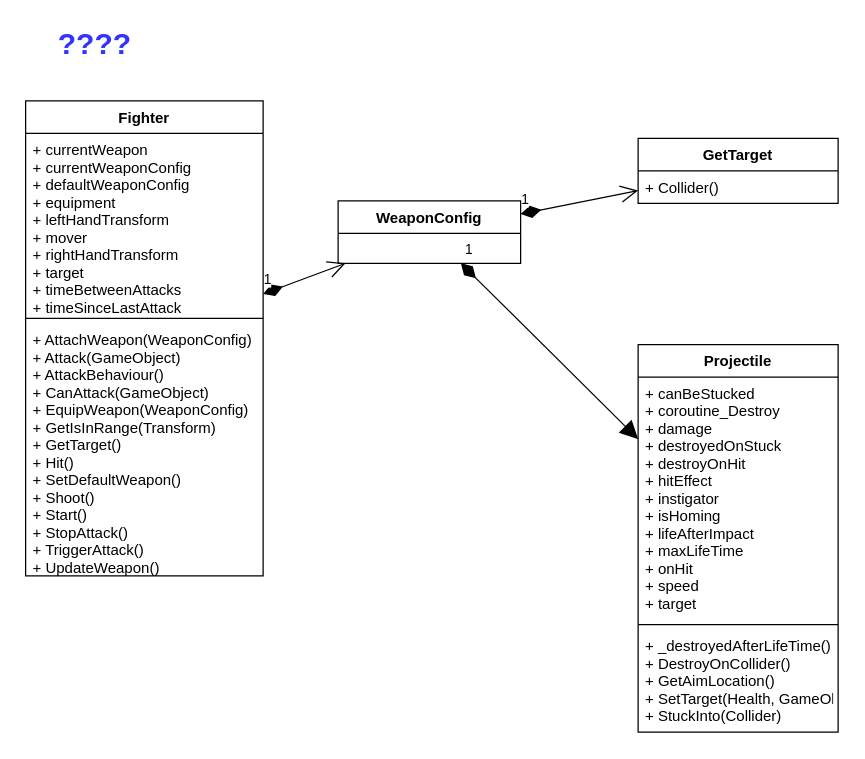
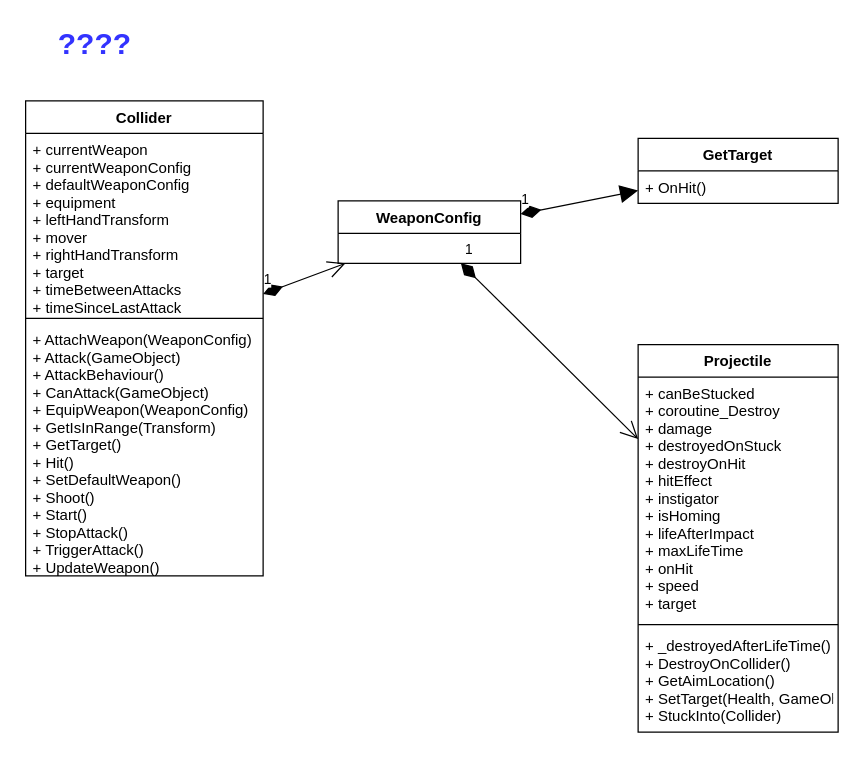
- <mxCell id="5" value="Fighter" style="swimlane;fontStyle=1;align=center;verticalAlign=top;childLayout=stackLayout;horizontal=1;startSize=26;horizontalStack=0;resizeParent=1;resizeParentMax=0;resizeLast=0;collapsible=1;marginBottom=0;" vertex="1" parent="1"><mxGeometry x="20" y="80" width="190" height="380" as="geometry" /></mxCell>
+ <mxCell id="5" value="Collider" style="swimlane;fontStyle=1;align=center;verticalAlign=top;childLayout=stackLayout;horizontal=1;startSize=26;horizontalStack=0;resizeParent=1;resizeParentMax=0;resizeLast=0;collapsible=1;marginBottom=0;" vertex="1" parent="1"><mxGeometry x="20" y="80" width="190" height="380" as="geometry" /></mxCell>
- <mxCell id="11" value="+ Collider()" style="text;strokeColor=none;fillColor=none;align=left;verticalAlign=top;spacingLeft=4;spacingRight=4;overflow=hidden;rotatable=0;points=[[0,0.5],[1,0.5]];portConstraint=eastwest;" parent="10" vertex="1"><mxGeometry y="26" width="160" height="26" as="geometry" /></mxCell>
+ <mxCell id="11" value="+ OnHit()" style="text;strokeColor=none;fillColor=none;align=left;verticalAlign=top;spacingLeft=4;spacingRight=4;overflow=hidden;rotatable=0;points=[[0,0.5],[1,0.5]];portConstraint=eastwest;" parent="10" vertex="1"><mxGeometry y="26" width="160" height="26" as="geometry" /></mxCell>
- <mxCell id="3" value="1" style="endArrow=open;html=1;endSize=12;startArrow=diamondThin;startSize=14;startFill=1;align=left;verticalAlign=bottom;" edge="1" parent="1" source="9" target="10"><mxGeometry x="-1" y="3" relative="1" as="geometry"><mxPoint x="220" y="280" as="sourcePoint" /><mxPoint x="300" y="280" as="targetPoint" /></mxGeometry></mxCell>
+ <mxCell id="3" value="1" style="endArrow=block;html=1;endSize=12;startArrow=diamondThin;startSize=14;startFill=1;align=left;verticalAlign=bottom;" edge="1" parent="1" source="9" target="10"><mxGeometry x="-1" y="3" relative="1" as="geometry"><mxPoint x="220" y="280" as="sourcePoint" /><mxPoint x="300" y="280" as="targetPoint" /></mxGeometry></mxCell>
- <mxCell id="4" value="1" style="endArrow=block;html=1;endSize=12;startArrow=diamondThin;startSize=14;startFill=1;align=left;verticalAlign=bottom;" edge="1" parent="1" source="9" target="12"><mxGeometry x="-1" y="3" relative="1" as="geometry"><mxPoint x="446" y="280" as="sourcePoint" /><mxPoint x="600" y="196" as="targetPoint" /></mxGeometry></mxCell>
+ <mxCell id="4" value="1" style="endArrow=open;html=1;endSize=12;startArrow=diamondThin;startSize=14;startFill=1;align=left;verticalAlign=bottom;" edge="1" parent="1" source="9" target="12"><mxGeometry x="-1" y="3" relative="1" as="geometry"><mxPoint x="446" y="280" as="sourcePoint" /><mxPoint x="600" y="196" as="targetPoint" /></mxGeometry></mxCell>
